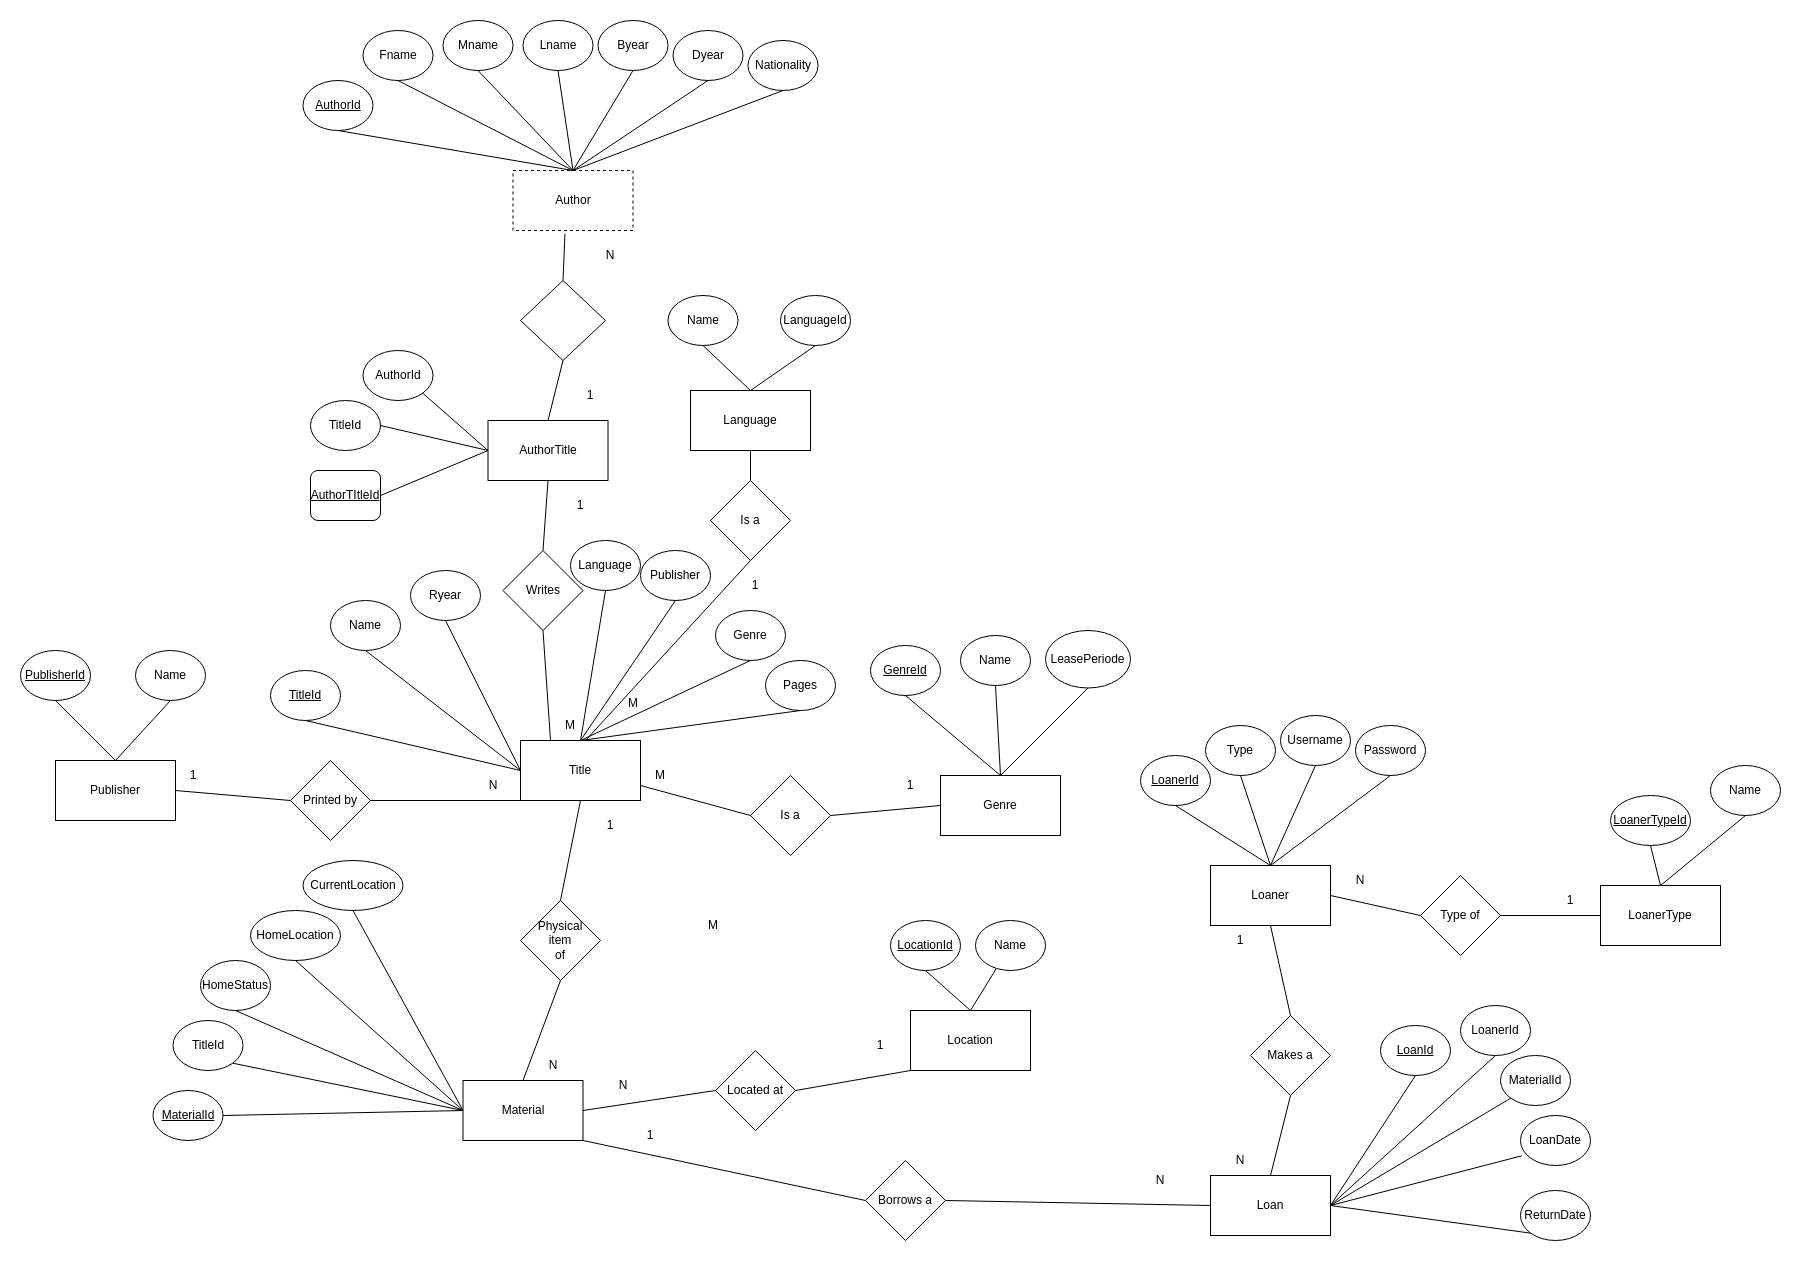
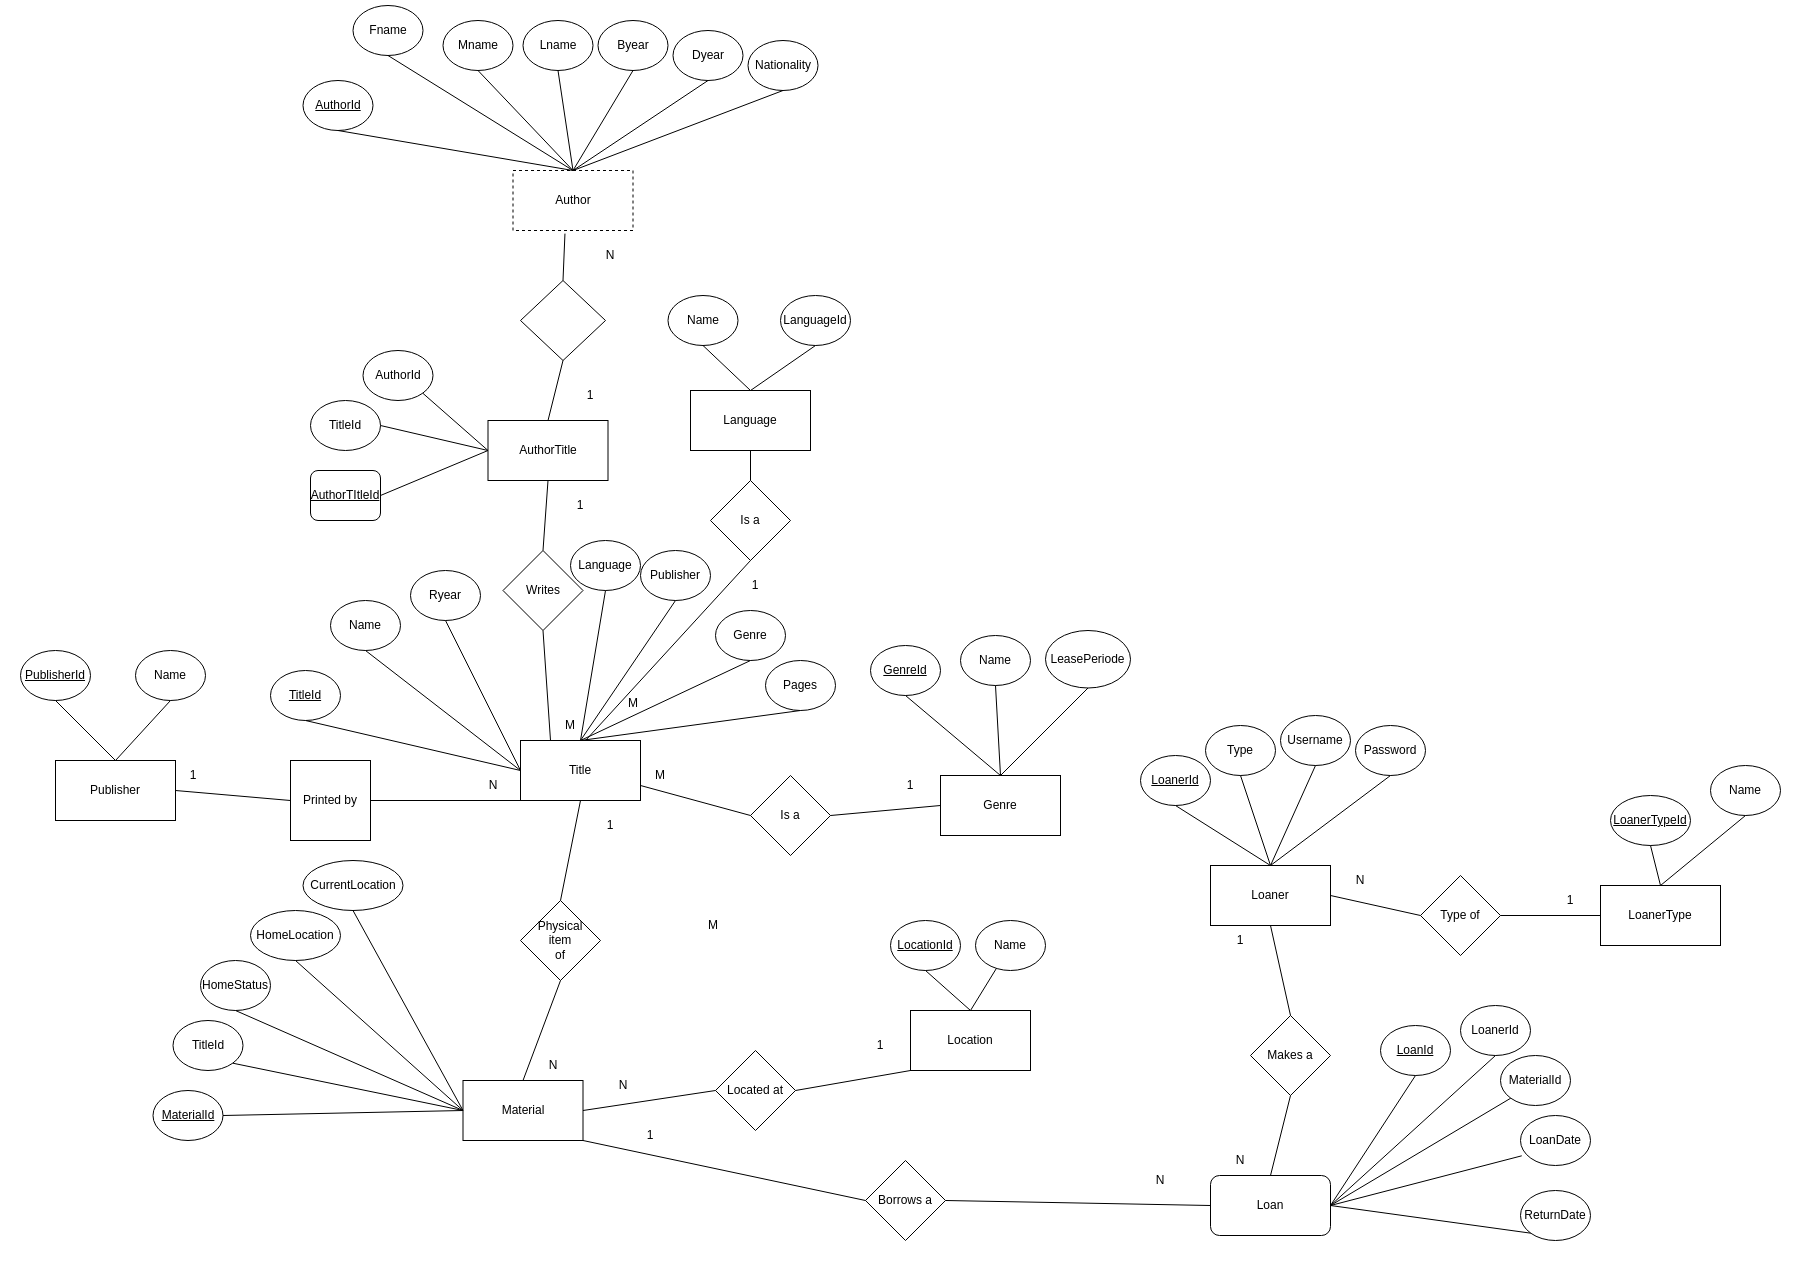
- <mxCell id="12" value="Fname" style="ellipse;whiteSpace=wrap;html=1;" vertex="1" parent="1"><mxGeometry x="362.5" y="30" width="70" height="50" as="geometry" /></mxCell>
+ <mxCell id="12" value="Fname" style="ellipse;whiteSpace=wrap;html=1;" vertex="1" parent="1"><mxGeometry x="352.5" y="5" width="70" height="50" as="geometry" /></mxCell>
- <mxCell id="94" value="Printed by" style="rhombus;whiteSpace=wrap;html=1;" vertex="1" parent="1"><mxGeometry x="290" y="760" width="80" height="80" as="geometry" /></mxCell>
+ <mxCell id="94" value="Printed by" style="whiteSpace=wrap;html=1;rounded=0;" vertex="1" parent="1"><mxGeometry x="290" y="760" width="80" height="80" as="geometry" /></mxCell>
- <mxCell id="8" value="Loan" style="rounded=0;whiteSpace=wrap;html=1;" vertex="1" parent="1"><mxGeometry x="1210" y="1175" width="120" height="60" as="geometry" /></mxCell>
+ <mxCell id="8" value="Loan" style="whiteSpace=wrap;html=1;rounded=1;" vertex="1" parent="1"><mxGeometry x="1210" y="1175" width="120" height="60" as="geometry" /></mxCell>
